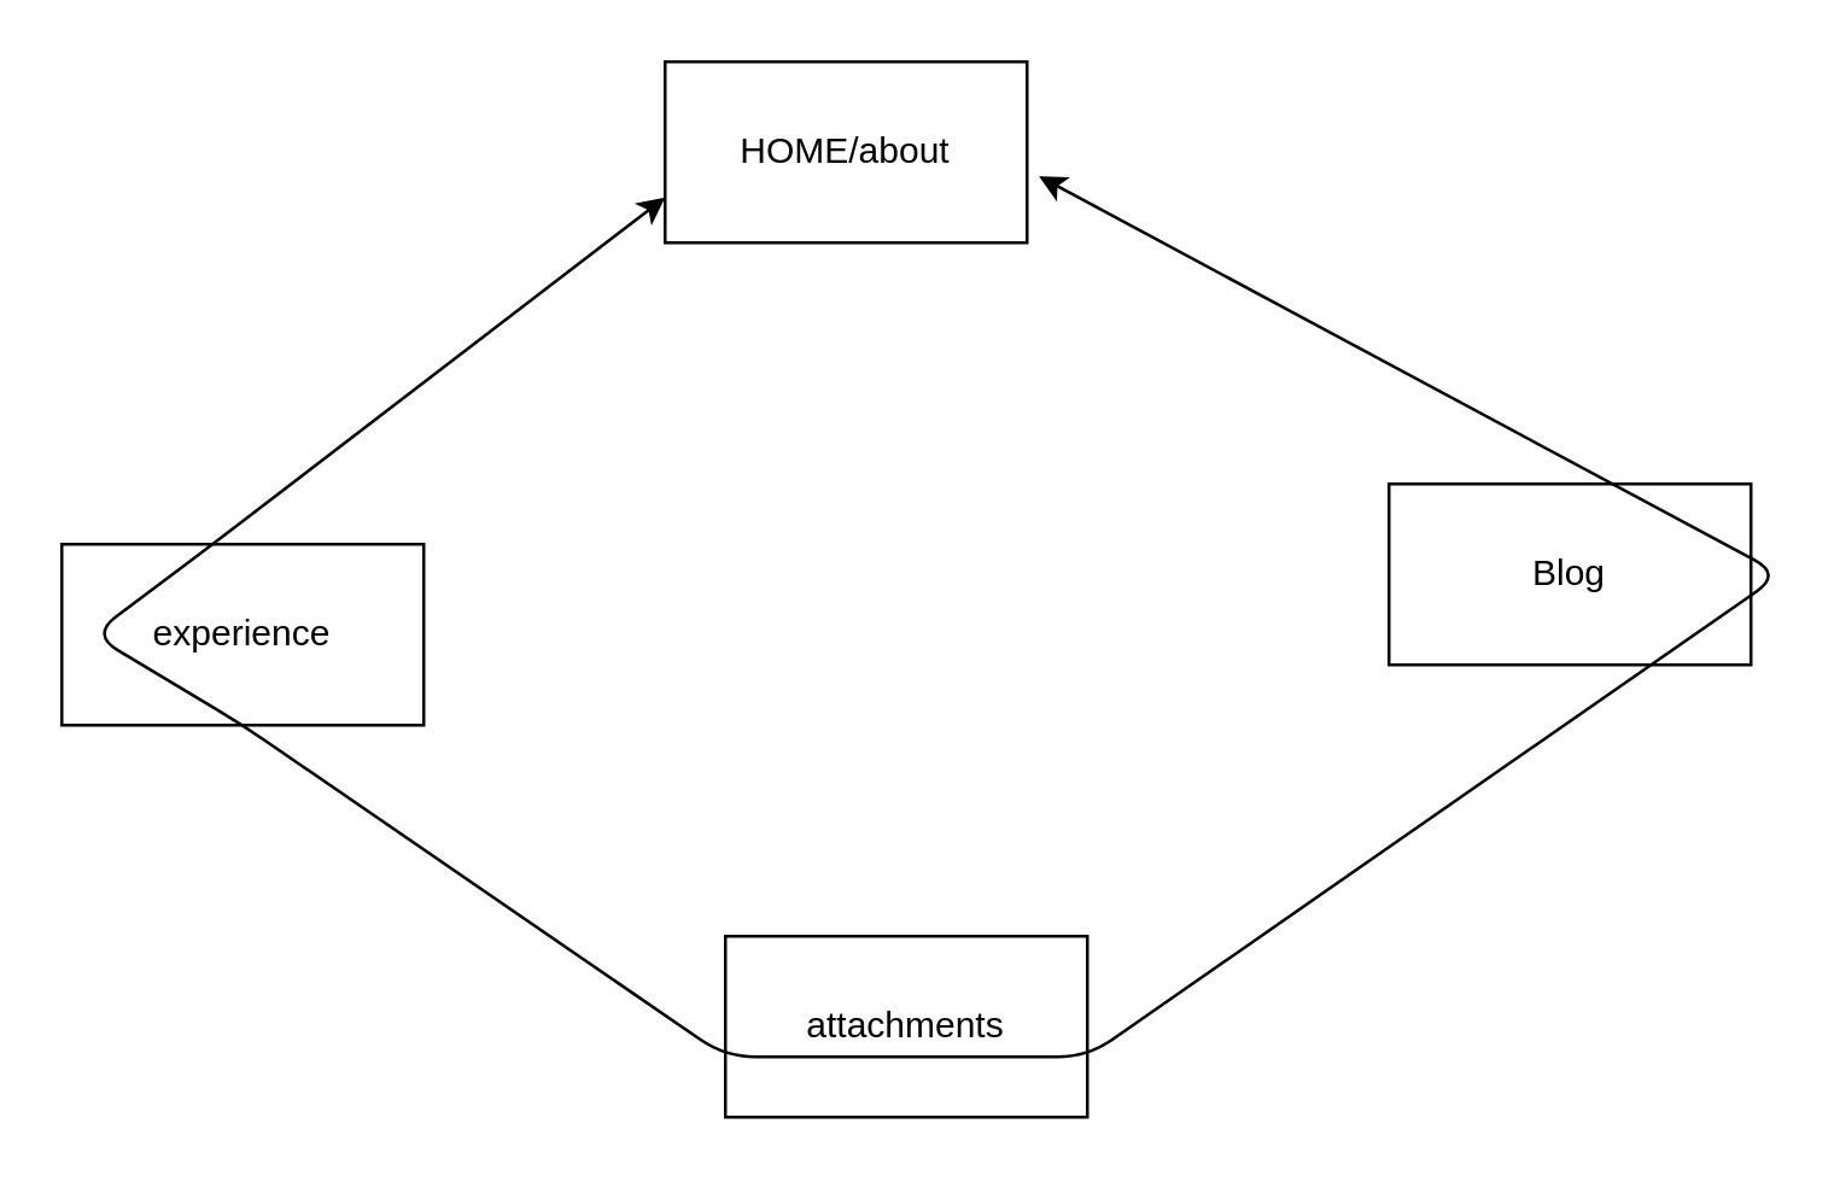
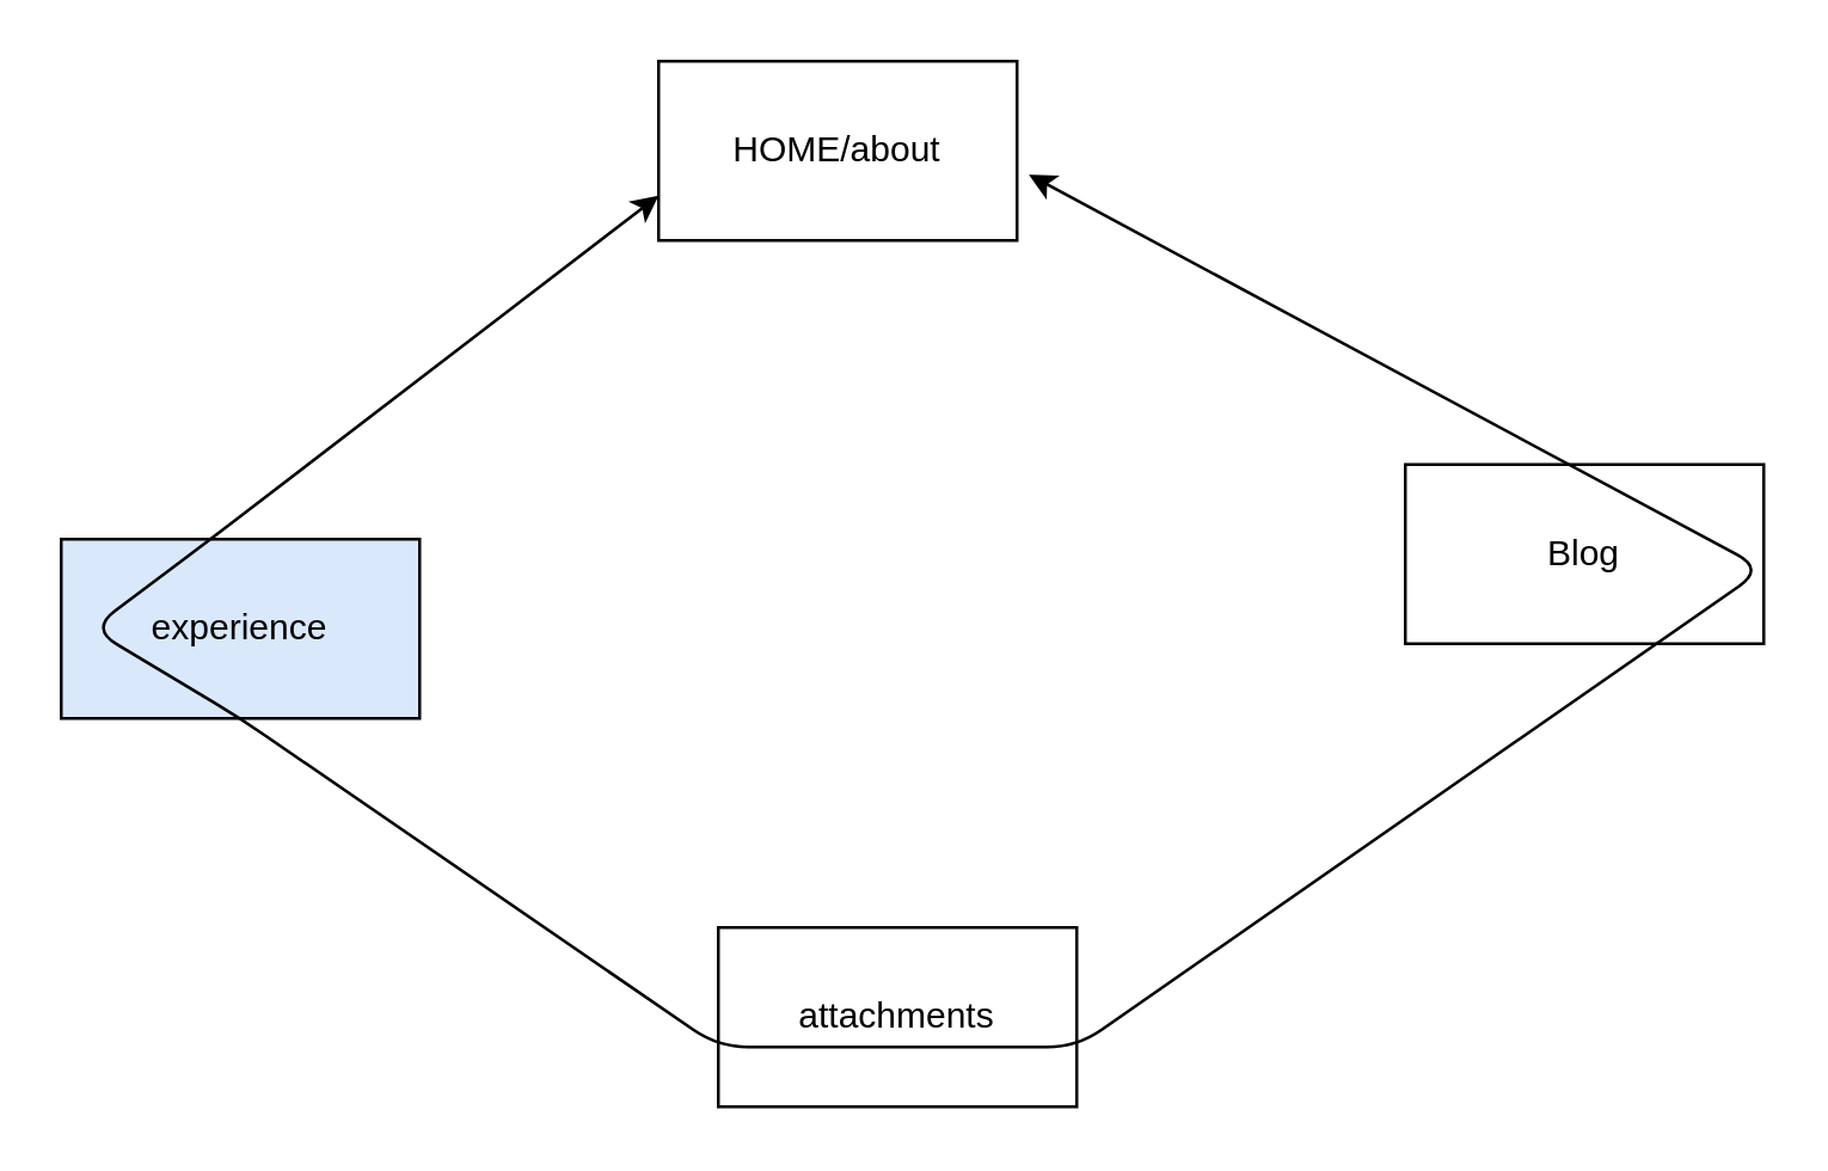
- <mxCell id="3" value="Blog" style="rounded=0;whiteSpace=wrap;html=1;" vertex="1" parent="1"><mxGeometry x="460" y="160" width="120" height="60" as="geometry" /></mxCell>
+ <mxCell id="3" value="Blog" style="rounded=0;whiteSpace=wrap;html=1;" vertex="1" parent="1"><mxGeometry x="470" y="155" width="120" height="60" as="geometry" /></mxCell>
- <mxCell id="4" value="experience" style="rounded=0;whiteSpace=wrap;html=1;" vertex="1" parent="1"><mxGeometry x="20" y="180" width="120" height="60" as="geometry" /></mxCell>
+ <mxCell id="4" value="experience" style="rounded=0;whiteSpace=wrap;html=1;fillColor=#dae8fc;" vertex="1" parent="1"><mxGeometry x="20" y="180" width="120" height="60" as="geometry" /></mxCell>
